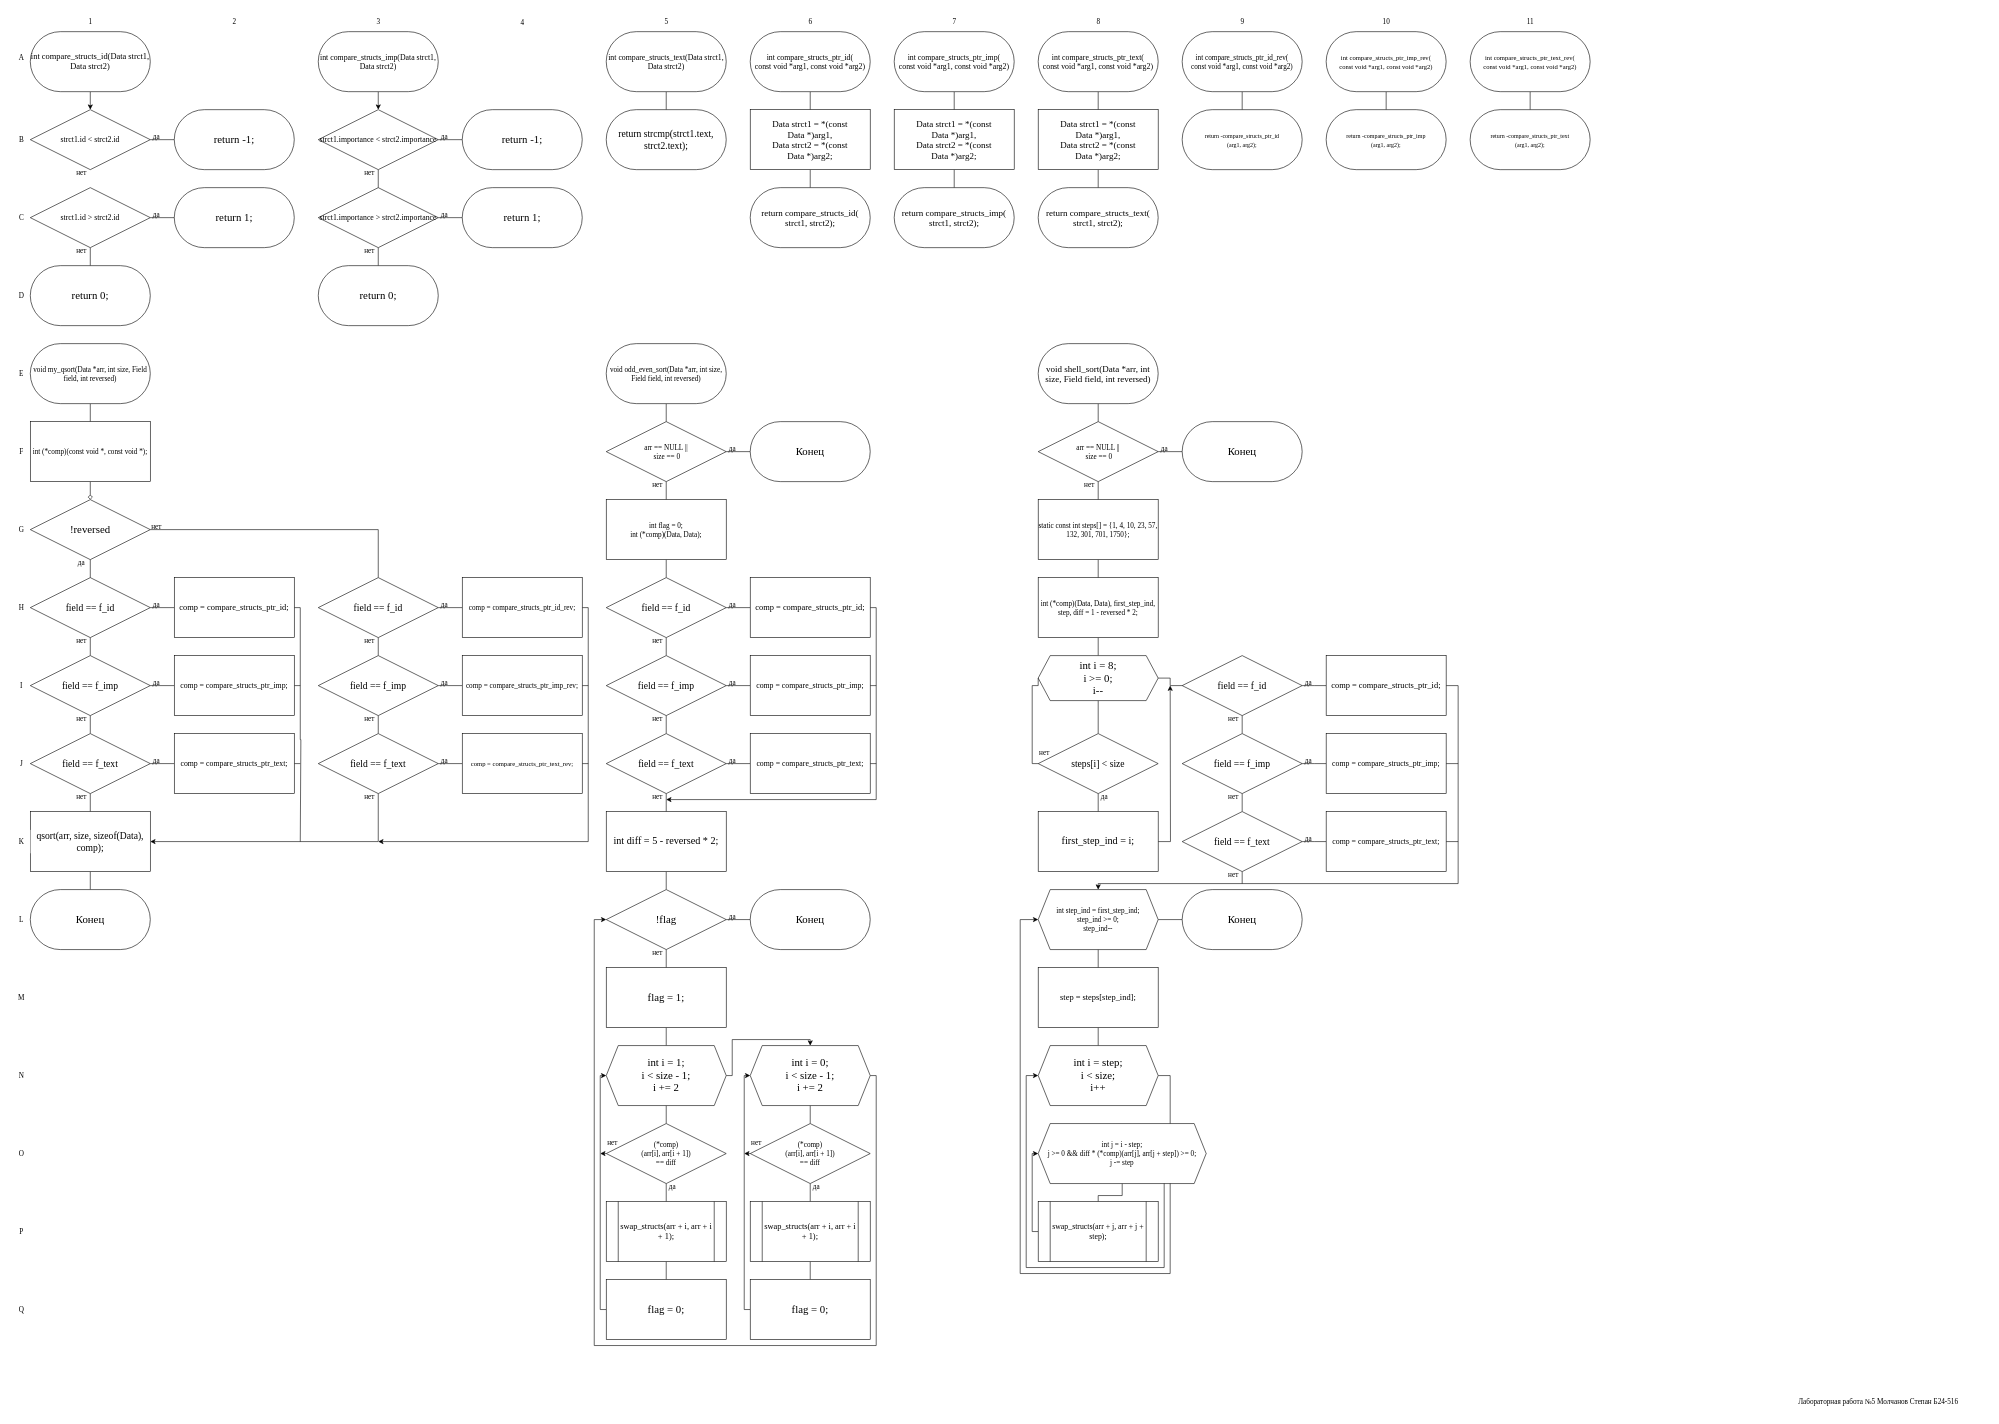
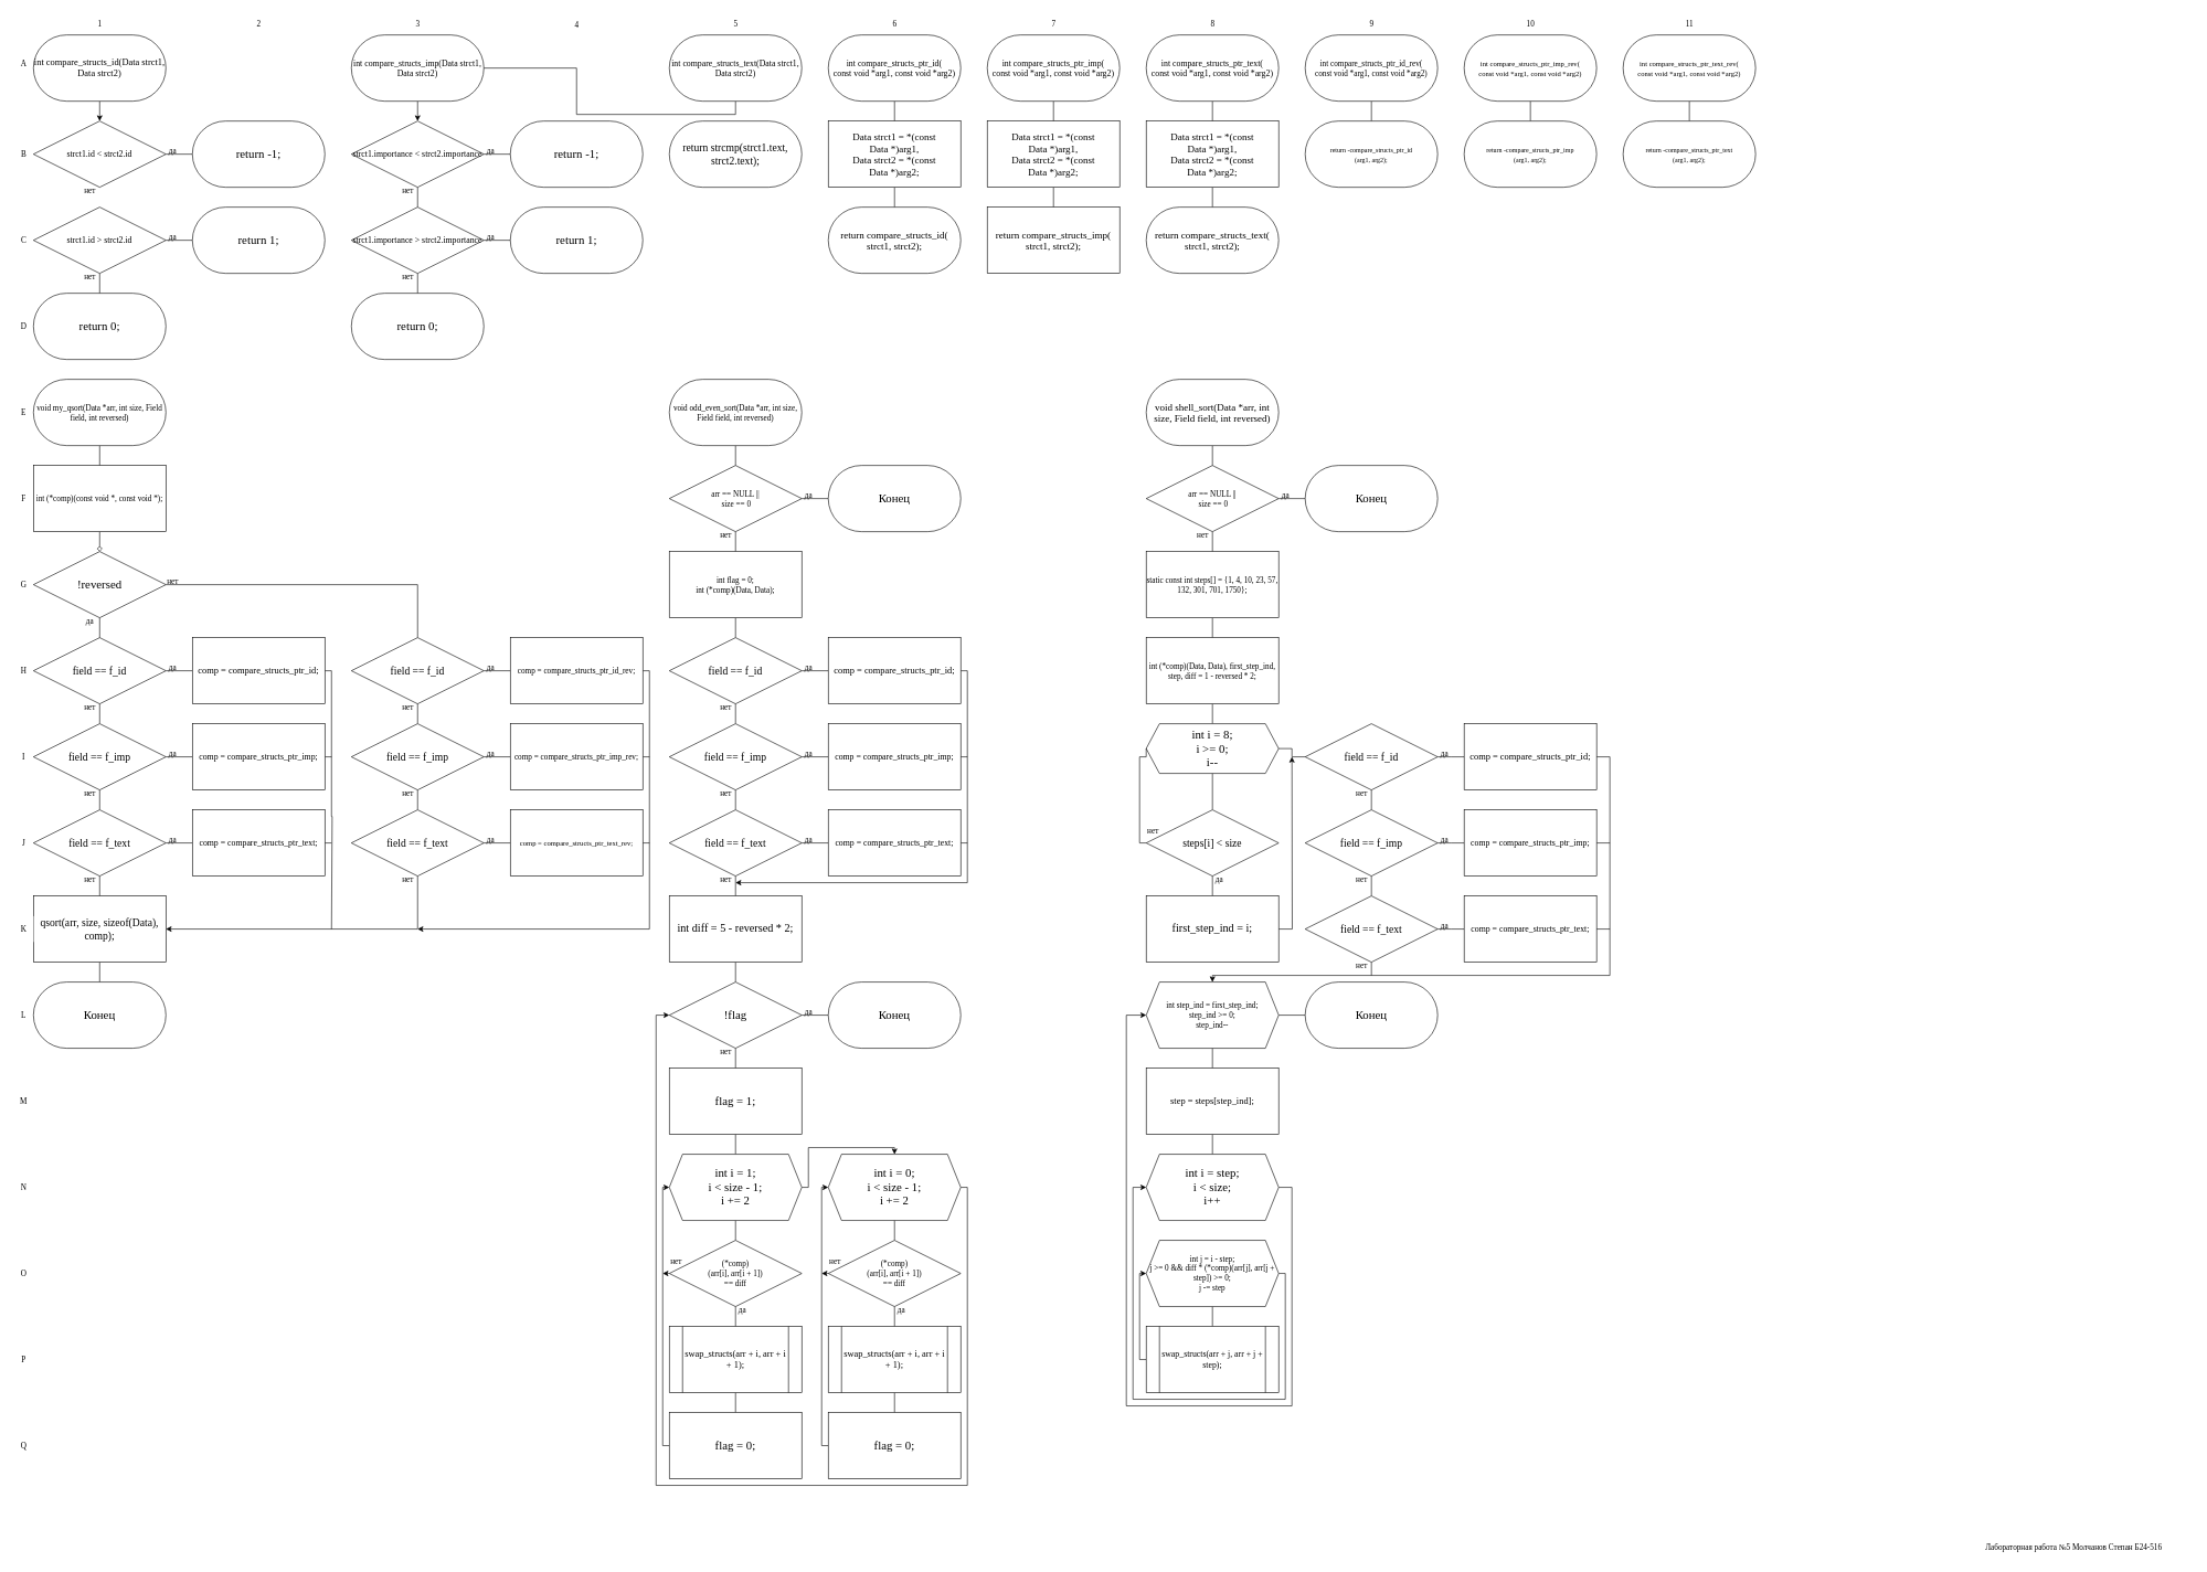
- <mxCell id="23" style="edgeStyle=orthogonalEdgeStyle;rounded=0;orthogonalLoop=1;jettySize=auto;html=1;exitX=0.5;exitY=1;exitDx=0;exitDy=0;entryX=0.5;entryY=0;entryDx=0;entryDy=0;endArrow=none;endFill=0;" edge="1" parent="1" source="24" target="25"><mxGeometry relative="1" as="geometry" /></mxCell>
+ <mxCell id="23" style="edgeStyle=orthogonalEdgeStyle;rounded=0;orthogonalLoop=1;jettySize=auto;html=1;exitX=0.5;exitY=1;exitDx=0;exitDy=0;endArrow=none;endFill=0;" edge="1" parent="1" source="24" target="13"><mxGeometry relative="1" as="geometry" /></mxCell>
- <mxCell id="35" value="&lt;font style=&quot;font-size: 15px;&quot; face=&quot;Lucida Console&quot;&gt;return compare_structs_imp(&lt;br&gt;strct1, strct2);&lt;/font&gt;" style="rounded=1;whiteSpace=wrap;html=1;arcSize=50;" vertex="1" parent="1"><mxGeometry x="1490" y="312" width="200" height="100" as="geometry" /></mxCell>
+ <mxCell id="35" value="&lt;font style=&quot;font-size: 15px;&quot; face=&quot;Lucida Console&quot;&gt;return compare_structs_imp(&lt;br&gt;strct1, strct2);&lt;/font&gt;" style="whiteSpace=wrap;html=1;arcSize=50;rounded=0;" vertex="1" parent="1"><mxGeometry x="1490" y="312" width="200" height="100" as="geometry" /></mxCell>
- <mxCell id="183" value="int j = i - step;&lt;br&gt;j &amp;gt;= 0 &amp;amp;&amp;amp; diff * (*comp)(arr[j], arr[j + step]) &amp;gt;= 0;&lt;br&gt;j -= step" style="shape=hexagon;perimeter=hexagonPerimeter2;whiteSpace=wrap;html=1;fixedSize=1;rounded=0;strokeColor=default;align=center;verticalAlign=middle;arcSize=50;fontFamily=Lucida Console;fontSize=12;fontColor=default;labelBackgroundColor=none;fillColor=default;" vertex="1" parent="1"><mxGeometry x="1730" y="1872" width="280" height="100" as="geometry" /></mxCell>
+ <mxCell id="183" value="int j = i - step;&lt;br&gt;j &amp;gt;= 0 &amp;amp;&amp;amp; diff * (*comp)(arr[j], arr[j + step]) &amp;gt;= 0;&lt;br&gt;j -= step" style="shape=hexagon;perimeter=hexagonPerimeter2;whiteSpace=wrap;html=1;fixedSize=1;rounded=0;strokeColor=default;align=center;verticalAlign=middle;arcSize=50;fontFamily=Lucida Console;fontSize=12;fontColor=default;labelBackgroundColor=none;fillColor=default;" vertex="1" parent="1"><mxGeometry x="1730" y="1872" width="200" height="100" as="geometry" /></mxCell>
